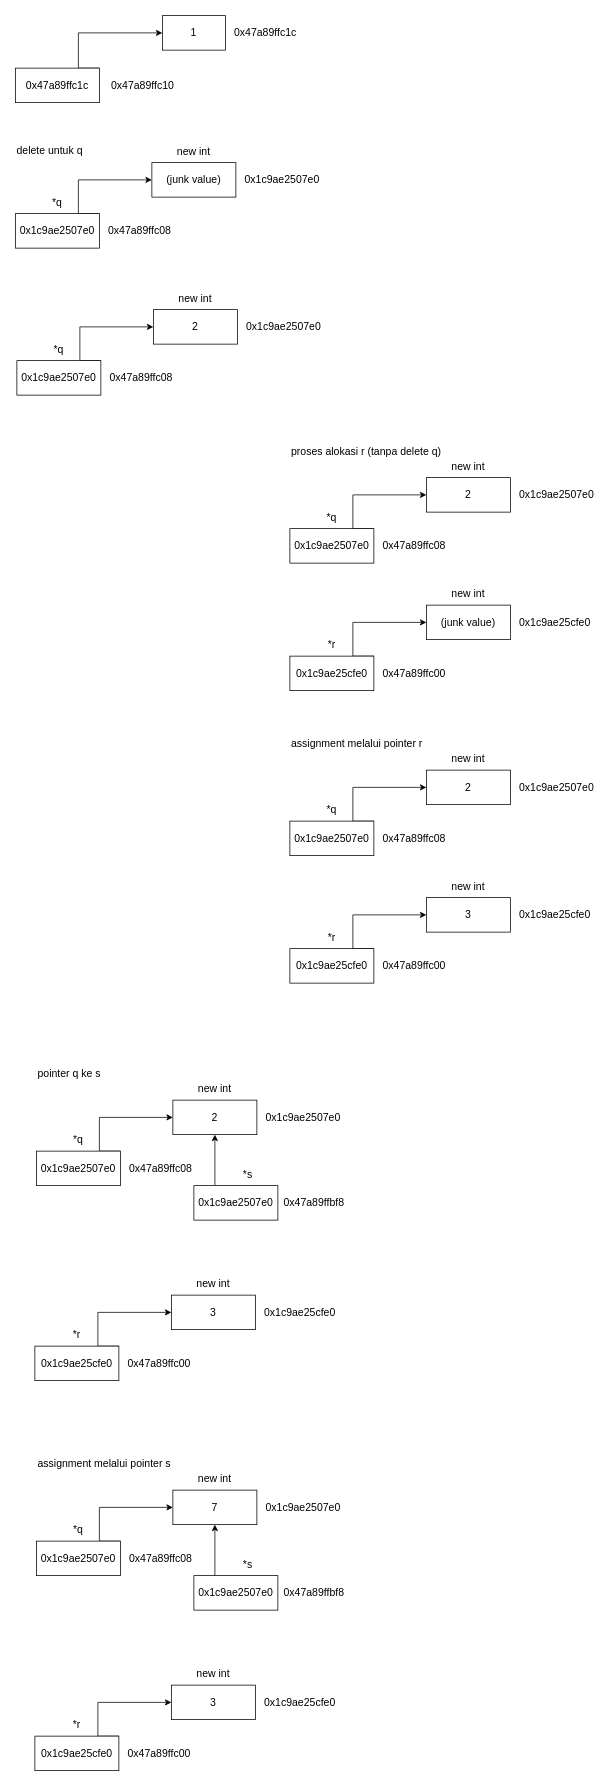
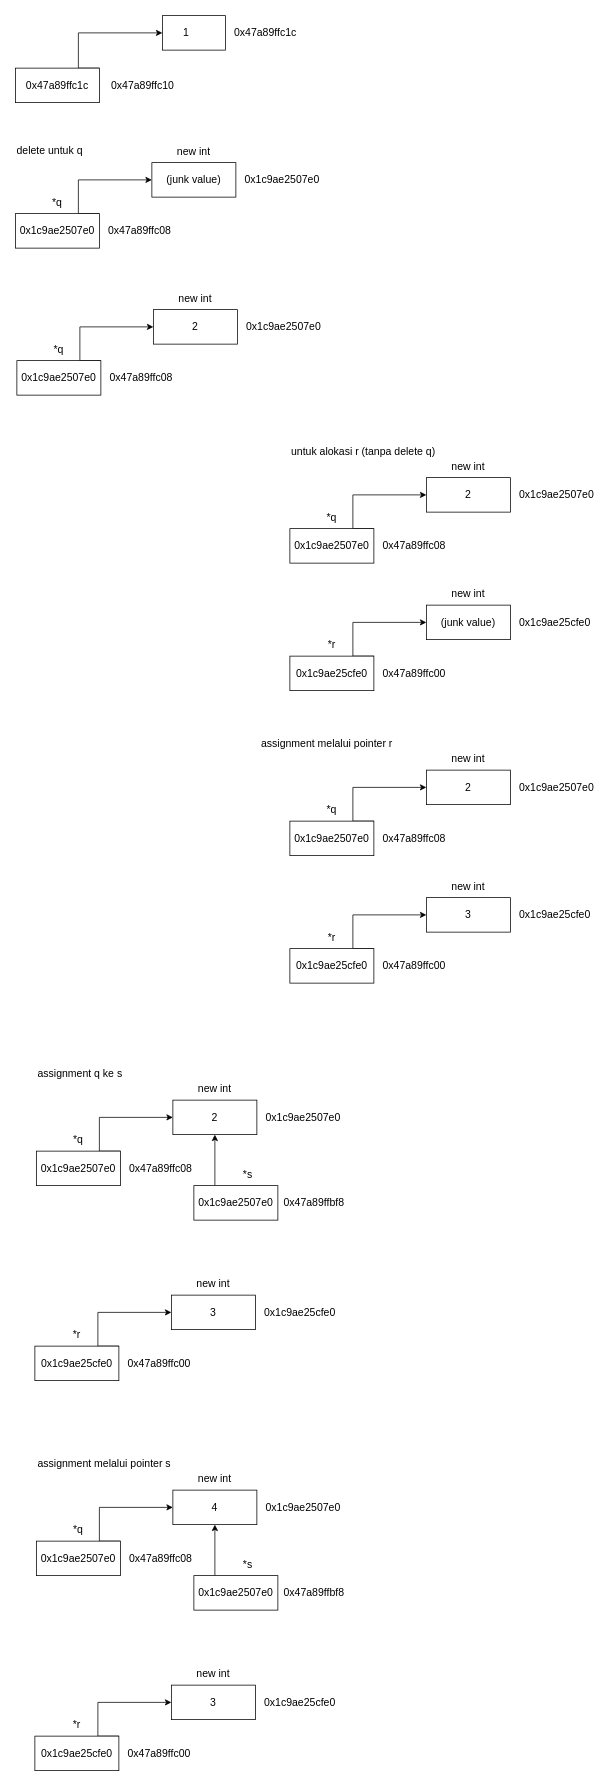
- <mxCell id="3" value="&lt;span style=&quot;font-size: 14px;&quot;&gt;1&lt;/span&gt;" style="text;html=1;align=center;verticalAlign=middle;whiteSpace=wrap;rounded=0;" vertex="1" parent="1"><mxGeometry x="228" y="28" width="60" height="30" as="geometry" /></mxCell>
+ <mxCell id="3" value="&lt;span style=&quot;font-size: 14px;&quot;&gt;1&lt;/span&gt;" style="text;html=1;align=center;verticalAlign=middle;whiteSpace=wrap;rounded=0;" vertex="1" parent="1"><mxGeometry x="218" y="28" width="60" height="30" as="geometry" /></mxCell>
- <mxCell id="28" value="&lt;span style=&quot;font-size: 14px;&quot;&gt;proses alokasi r (tanpa delete q)&lt;/span&gt;" style="text;html=1;align=left;verticalAlign=middle;resizable=0;points=[];autosize=1;strokeColor=none;fillColor=none;" vertex="1" parent="1"><mxGeometry x="386" y="586" width="220" height="30" as="geometry" /></mxCell>
+ <mxCell id="28" value="&lt;span style=&quot;font-size: 14px;&quot;&gt;untuk alokasi r (tanpa delete q)&lt;/span&gt;" style="text;html=1;align=left;verticalAlign=middle;resizable=0;points=[];autosize=1;strokeColor=none;fillColor=none;" vertex="1" parent="1"><mxGeometry x="386" y="586" width="220" height="30" as="geometry" /></mxCell>
- <mxCell id="47" value="&lt;span style=&quot;font-size: 14px;&quot;&gt;assignment melalui pointer r&lt;/span&gt;" style="text;html=1;align=left;verticalAlign=middle;resizable=0;points=[];autosize=1;strokeColor=none;fillColor=none;" vertex="1" parent="1"><mxGeometry x="386" y="976" width="200" height="30" as="geometry" /></mxCell>
+ <mxCell id="47" value="&lt;span style=&quot;font-size: 14px;&quot;&gt;assignment melalui pointer r&lt;/span&gt;" style="text;html=1;align=left;verticalAlign=middle;resizable=0;points=[];autosize=1;strokeColor=none;fillColor=none;" vertex="1" parent="1"><mxGeometry x="346" y="976" width="200" height="30" as="geometry" /></mxCell>
- <mxCell id="66" value="&lt;span style=&quot;font-size: 14px;&quot;&gt;pointer q ke s&lt;/span&gt;" style="text;html=1;align=left;verticalAlign=middle;resizable=0;points=[];autosize=1;strokeColor=none;fillColor=none;" vertex="1" parent="1"><mxGeometry x="48" y="1416" width="140" height="30" as="geometry" /></mxCell>
+ <mxCell id="66" value="&lt;span style=&quot;font-size: 14px;&quot;&gt;assignment q ke s&lt;/span&gt;" style="text;html=1;align=left;verticalAlign=middle;resizable=0;points=[];autosize=1;strokeColor=none;fillColor=none;" vertex="1" parent="1"><mxGeometry x="48" y="1416" width="140" height="30" as="geometry" /></mxCell>
- <mxCell id="92" value="&lt;div style=&quot;text-align: left;&quot;&gt;&lt;span style=&quot;font-size: 14px;&quot;&gt;7&lt;/span&gt;&lt;/div&gt;" style="text;html=1;align=center;verticalAlign=middle;whiteSpace=wrap;rounded=0;" vertex="1" parent="1"><mxGeometry x="236" y="1994" width="100" height="30" as="geometry" /></mxCell>
+ <mxCell id="92" value="&lt;div style=&quot;text-align: left;&quot;&gt;&lt;span style=&quot;font-size: 14px;&quot;&gt;4&lt;/span&gt;&lt;/div&gt;" style="text;html=1;align=center;verticalAlign=middle;whiteSpace=wrap;rounded=0;" vertex="1" parent="1"><mxGeometry x="236" y="1994" width="100" height="30" as="geometry" /></mxCell>
